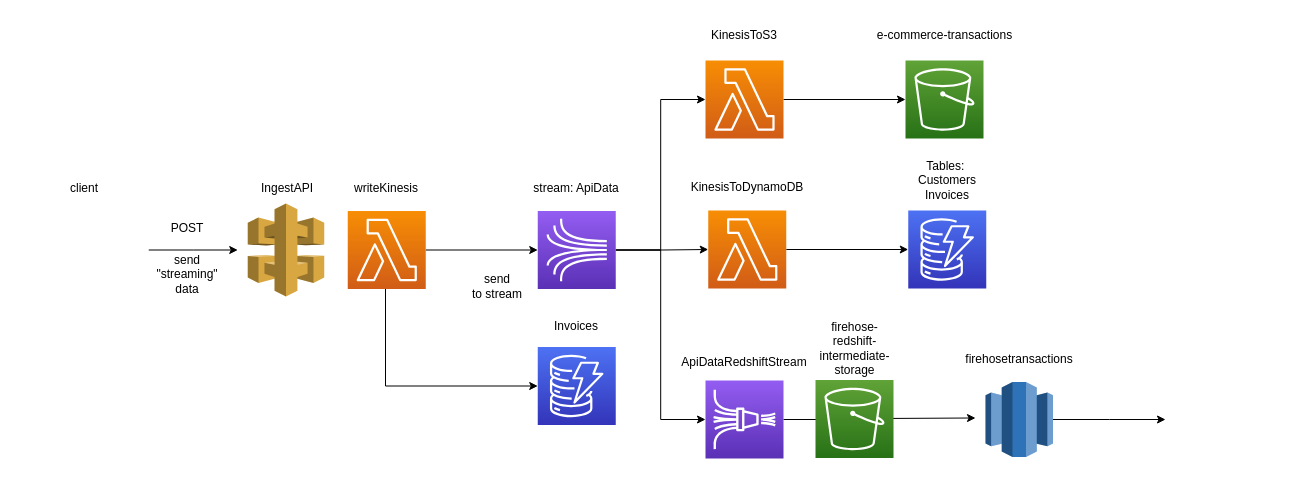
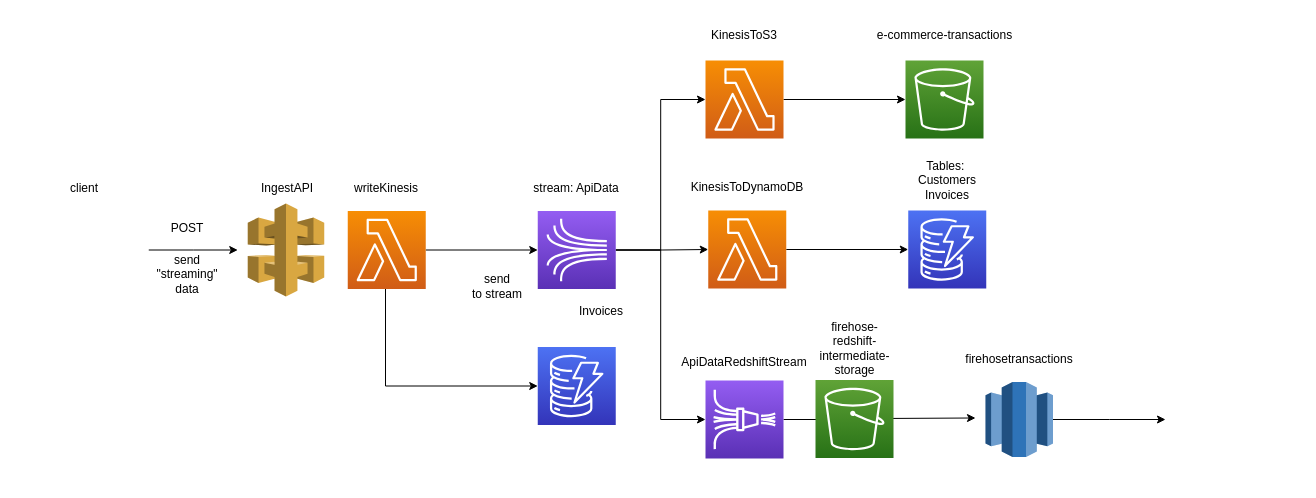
- <mxCell id="29" value="Invoices" style="text;html=1;strokeColor=none;fillColor=none;align=center;verticalAlign=middle;whiteSpace=wrap;rounded=0;" parent="1" vertex="1"><mxGeometry x="546.25" y="311" width="60" height="30" as="geometry" /></mxCell>
+ <mxCell id="29" value="Invoices" style="text;html=1;strokeColor=none;fillColor=none;align=center;verticalAlign=middle;whiteSpace=wrap;rounded=0;" parent="1" vertex="1"><mxGeometry x="571.25" y="296" width="60" height="30" as="geometry" /></mxCell>
